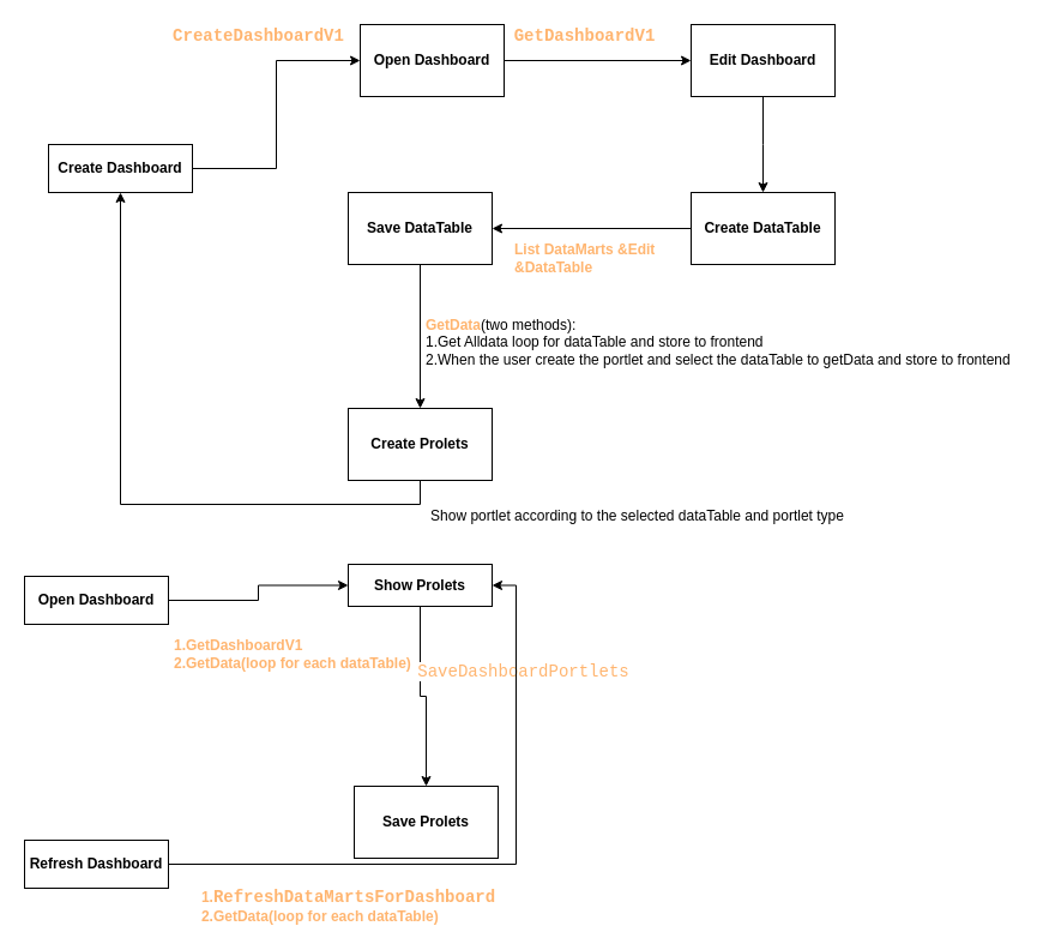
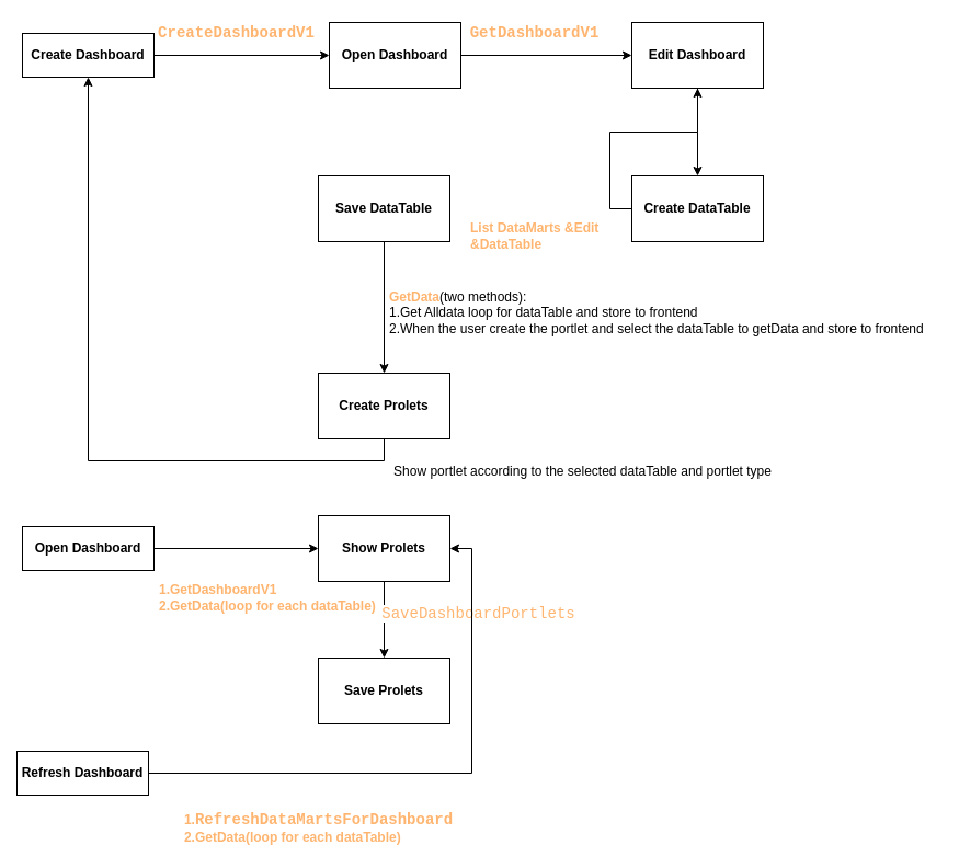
- <mxCell id="3" value="&lt;b&gt;Create Dashboard&lt;/b&gt;" style="rounded=0;whiteSpace=wrap;html=1;" vertex="1" parent="1"><mxGeometry x="40" y="120" width="120" height="40" as="geometry" /></mxCell>
+ <mxCell id="3" value="&lt;b&gt;Create Dashboard&lt;/b&gt;" style="rounded=0;whiteSpace=wrap;html=1;" vertex="1" parent="1"><mxGeometry x="20" y="30" width="120" height="40" as="geometry" /></mxCell>
- <mxCell id="10" style="edgeStyle=orthogonalEdgeStyle;rounded=0;orthogonalLoop=1;jettySize=auto;html=1;exitX=0;exitY=0.5;exitDx=0;exitDy=0;fontColor=#000000;" edge="1" parent="1" source="11" target="13"><mxGeometry relative="1" as="geometry" /></mxCell>
+ <mxCell id="10" style="edgeStyle=orthogonalEdgeStyle;rounded=0;orthogonalLoop=1;jettySize=auto;html=1;exitX=0;exitY=0.5;exitDx=0;exitDy=0;fontColor=#000000;" edge="1" parent="1" source="11" target="8"><mxGeometry relative="1" as="geometry" /></mxCell>
- <mxCell id="19" value="&lt;b&gt;Show Prolets&lt;/b&gt;" style="rounded=0;whiteSpace=wrap;html=1;labelBackgroundColor=#ffffff;fontColor=#000000;align=center;" vertex="1" parent="1"><mxGeometry x="290" y="470" width="120" height="35" as="geometry" /></mxCell>
+ <mxCell id="19" value="&lt;b&gt;Show Prolets&lt;/b&gt;" style="rounded=0;whiteSpace=wrap;html=1;labelBackgroundColor=#ffffff;fontColor=#000000;align=center;" vertex="1" parent="1"><mxGeometry x="290" y="470" width="120" height="60" as="geometry" /></mxCell>
- <mxCell id="22" value="&lt;b&gt;Save Prolets&lt;/b&gt;" style="rounded=0;whiteSpace=wrap;html=1;labelBackgroundColor=#ffffff;fontColor=#000000;align=center;" vertex="1" parent="1"><mxGeometry x="295" y="655" width="120" height="60" as="geometry" /></mxCell>
+ <mxCell id="22" value="&lt;b&gt;Save Prolets&lt;/b&gt;" style="rounded=0;whiteSpace=wrap;html=1;labelBackgroundColor=#ffffff;fontColor=#000000;align=center;" vertex="1" parent="1"><mxGeometry x="290" y="600" width="120" height="60" as="geometry" /></mxCell>
- <mxCell id="28" value="&lt;b&gt;&lt;font color=&quot;#000000&quot;&gt;Refresh Dashboard&lt;/font&gt;&lt;/b&gt;" style="rounded=0;whiteSpace=wrap;html=1;labelBackgroundColor=#ffffff;fontColor=#FFB570;align=center;" vertex="1" parent="1"><mxGeometry x="20" y="700" width="120" height="40" as="geometry" /></mxCell>
+ <mxCell id="28" value="&lt;b&gt;&lt;font color=&quot;#000000&quot;&gt;Refresh Dashboard&lt;/font&gt;&lt;/b&gt;" style="rounded=0;whiteSpace=wrap;html=1;labelBackgroundColor=#ffffff;fontColor=#FFB570;align=center;" vertex="1" parent="1"><mxGeometry x="15" y="685" width="120" height="40" as="geometry" /></mxCell>
